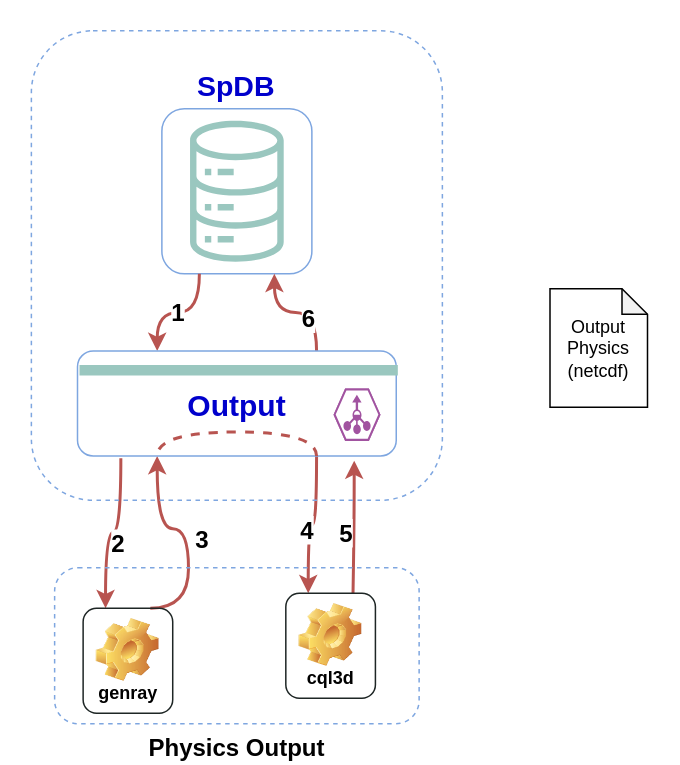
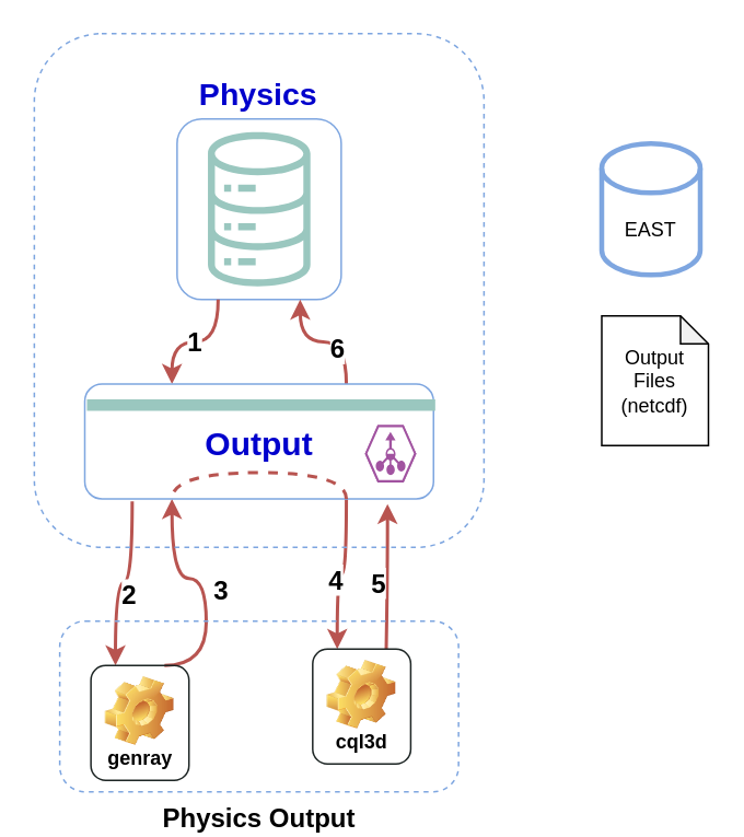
- <mxCell id="3" value="SpDB" style="rounded=1;whiteSpace=wrap;html=1;strokeColor=#7EA6E0;strokeWidth=1;fillColor=none;labelPosition=center;verticalLabelPosition=top;align=center;verticalAlign=bottom;fontStyle=1;fontSize=19;fontColor=#0000CC;" parent="2" vertex="1"><mxGeometry width="100" height="110" as="geometry" /></mxCell>
+ <mxCell id="3" value="Physics" style="rounded=1;whiteSpace=wrap;html=1;strokeColor=#7EA6E0;strokeWidth=1;fillColor=none;labelPosition=center;verticalLabelPosition=top;align=center;verticalAlign=bottom;fontStyle=1;fontSize=19;fontColor=#0000CC;" parent="2" vertex="1"><mxGeometry width="100" height="110" as="geometry" /></mxCell>
+ <mxCell id="8" value="EAST" style="shape=cylinder3;whiteSpace=wrap;html=1;boundedLbl=1;backgroundOutline=1;size=15;strokeColor=#7EA6E0;strokeWidth=3;" parent="1" vertex="1"><mxGeometry x="366" y="87" width="60" height="80" as="geometry" /></mxCell>
- <mxCell id="7" value="Output&lt;br&gt;Physics&lt;br&gt;(netcdf)" style="shape=note;whiteSpace=wrap;html=1;backgroundOutline=1;darkOpacity=0.05;size=17;" parent="1" vertex="1"><mxGeometry x="366" y="192" width="65" height="79" as="geometry" /></mxCell>
+ <mxCell id="7" value="Output&lt;br&gt;Files&lt;br&gt;(netcdf)" style="shape=note;whiteSpace=wrap;html=1;backgroundOutline=1;darkOpacity=0.05;size=17;" parent="1" vertex="1"><mxGeometry x="366" y="192" width="65" height="79" as="geometry" /></mxCell>
